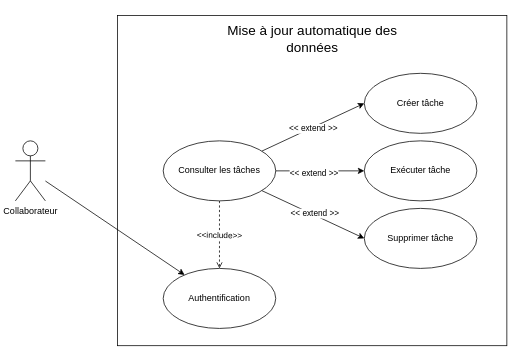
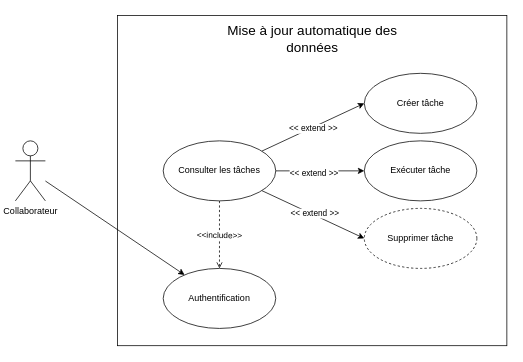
- <mxCell id="18" value="Supprimer tâche" style="ellipse;whiteSpace=wrap;html=1;container=0;" vertex="1" parent="15"><mxGeometry y="180" width="150" height="80" as="geometry" /></mxCell>
+ <mxCell id="18" value="Supprimer tâche" style="ellipse;whiteSpace=wrap;html=1;container=0;dashed=1;" vertex="1" parent="15"><mxGeometry y="180" width="150" height="80" as="geometry" /></mxCell>
